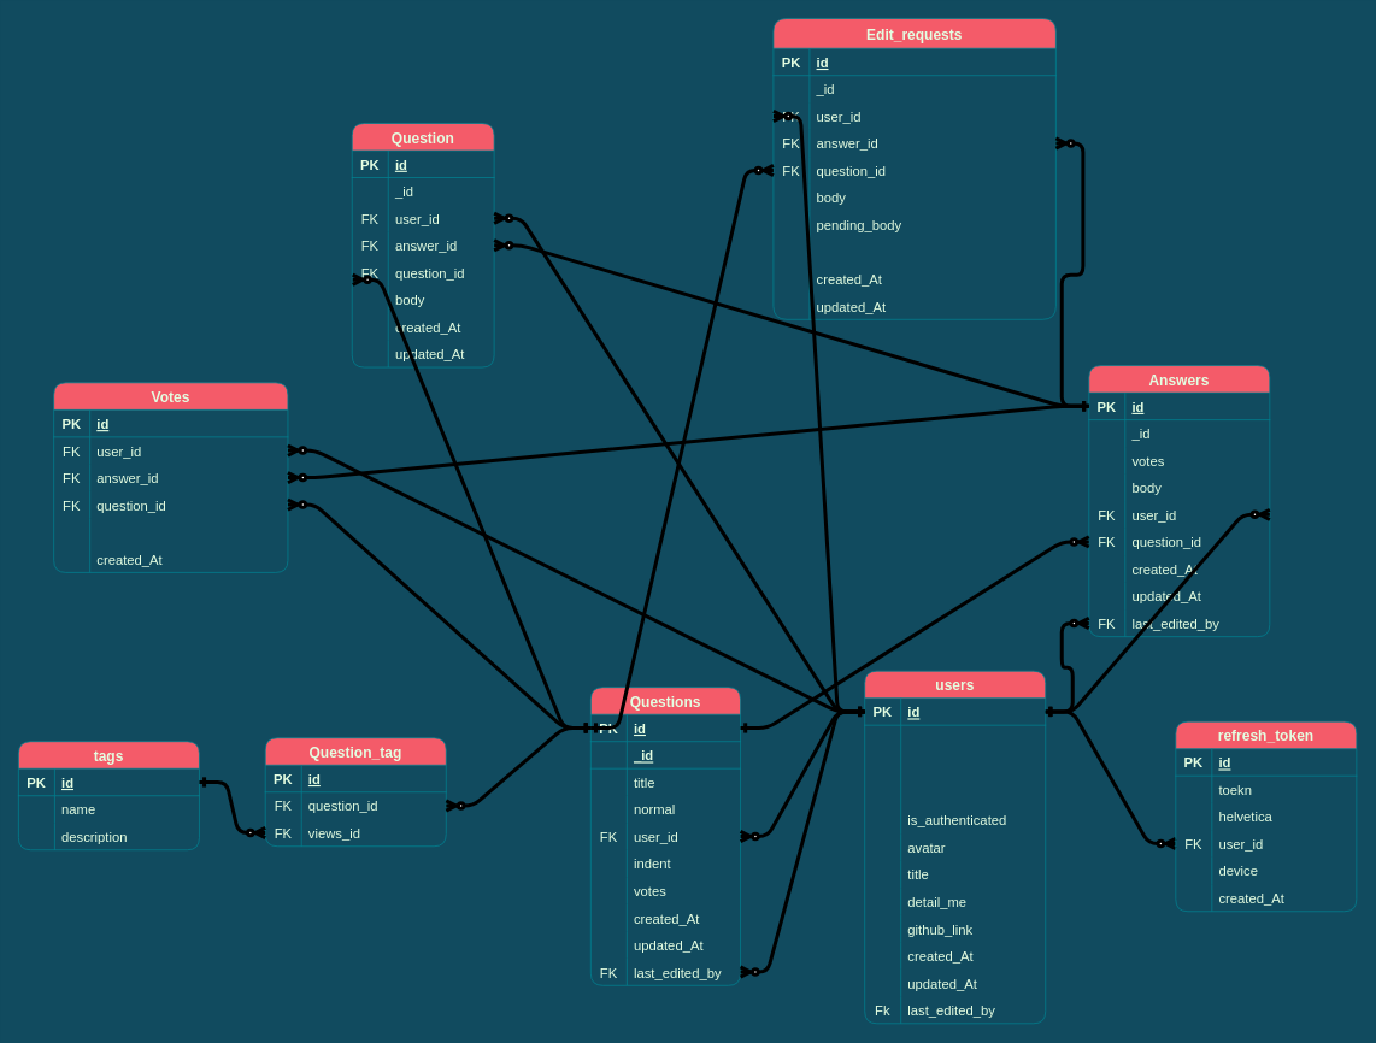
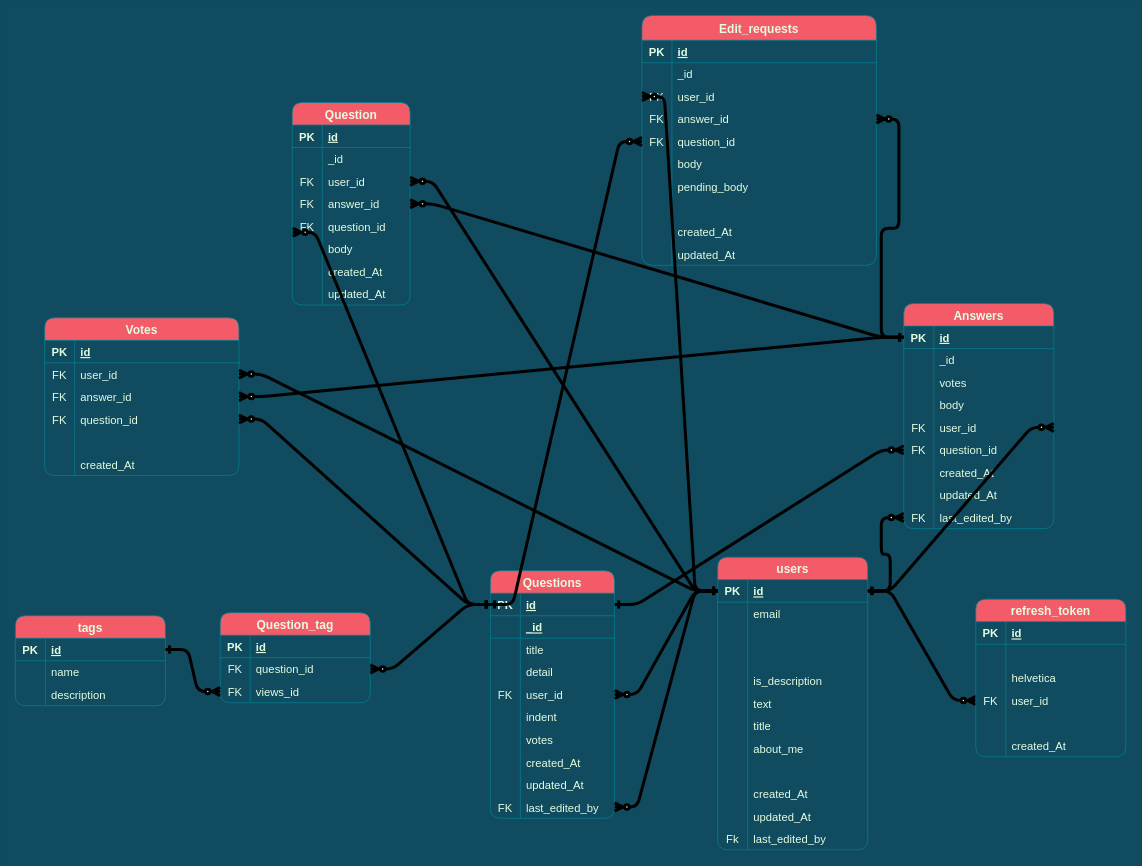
+ <mxCell id="9" value="email" style="shape=partialRectangle;overflow=hidden;connectable=0;fillColor=none;top=0;left=0;bottom=0;right=0;align=left;spacingLeft=6;fontSize=15;strokeColor=#028090;fontColor=#E4FDE1;" parent="7" vertex="1"><mxGeometry x="40" width="160" height="30" as="geometry"><mxRectangle width="160" height="30" as="alternateBounds" /></mxGeometry></mxCell>
- <mxCell id="113" value="toekn" style="shape=partialRectangle;overflow=hidden;connectable=0;fillColor=none;top=0;left=0;bottom=0;right=0;align=left;spacingLeft=6;fontSize=15;strokeColor=#028090;fontColor=#E4FDE1;" parent="111" vertex="1"><mxGeometry x="40" width="160" height="30" as="geometry"><mxRectangle width="160" height="30" as="alternateBounds" /></mxGeometry></mxCell>
- <mxCell id="70" value="normal" style="shape=partialRectangle;overflow=hidden;connectable=0;fillColor=none;top=0;left=0;bottom=0;right=0;align=left;spacingLeft=6;fontSize=15;strokeColor=#028090;fontColor=#E4FDE1;" parent="68" vertex="1"><mxGeometry x="40" width="125.552" height="30" as="geometry"><mxRectangle width="160" height="30" as="alternateBounds" /></mxGeometry></mxCell>
+ <mxCell id="70" value="detail" style="shape=partialRectangle;overflow=hidden;connectable=0;fillColor=none;top=0;left=0;bottom=0;right=0;align=left;spacingLeft=6;fontSize=15;strokeColor=#028090;fontColor=#E4FDE1;" parent="68" vertex="1"><mxGeometry x="40" width="125.552" height="30" as="geometry"><mxRectangle width="160" height="30" as="alternateBounds" /></mxGeometry></mxCell>
- <mxCell id="16" value="is_authenticated" style="shape=partialRectangle;overflow=hidden;connectable=0;fillColor=none;top=0;left=0;bottom=0;right=0;align=left;spacingLeft=6;fontSize=15;strokeColor=#028090;fontColor=#E4FDE1;" parent="14" vertex="1"><mxGeometry x="40" width="160" height="30" as="geometry"><mxRectangle width="160" height="30" as="alternateBounds" /></mxGeometry></mxCell>
+ <mxCell id="16" value="is_description" style="shape=partialRectangle;overflow=hidden;connectable=0;fillColor=none;top=0;left=0;bottom=0;right=0;align=left;spacingLeft=6;fontSize=15;strokeColor=#028090;fontColor=#E4FDE1;" parent="14" vertex="1"><mxGeometry x="40" width="160" height="30" as="geometry"><mxRectangle width="160" height="30" as="alternateBounds" /></mxGeometry></mxCell>
- <mxCell id="19" value="avatar" style="shape=partialRectangle;overflow=hidden;connectable=0;fillColor=none;top=0;left=0;bottom=0;right=0;align=left;spacingLeft=6;fontSize=15;strokeColor=#028090;fontColor=#E4FDE1;" parent="17" vertex="1"><mxGeometry x="40" width="160" height="30" as="geometry"><mxRectangle width="160" height="30" as="alternateBounds" /></mxGeometry></mxCell>
+ <mxCell id="19" value="text" style="shape=partialRectangle;overflow=hidden;connectable=0;fillColor=none;top=0;left=0;bottom=0;right=0;align=left;spacingLeft=6;fontSize=15;strokeColor=#028090;fontColor=#E4FDE1;" parent="17" vertex="1"><mxGeometry x="40" width="160" height="30" as="geometry"><mxRectangle width="160" height="30" as="alternateBounds" /></mxGeometry></mxCell>
- <mxCell id="122" value="device" style="shape=partialRectangle;overflow=hidden;connectable=0;fillColor=none;top=0;left=0;bottom=0;right=0;align=left;spacingLeft=6;fontSize=15;strokeColor=#028090;fontColor=#E4FDE1;" parent="120" vertex="1"><mxGeometry x="40" width="160" height="30" as="geometry"><mxRectangle width="160" height="30" as="alternateBounds" /></mxGeometry></mxCell>
- <mxCell id="25" value="detail_me" style="shape=partialRectangle;overflow=hidden;connectable=0;fillColor=none;top=0;left=0;bottom=0;right=0;align=left;spacingLeft=6;fontSize=15;strokeColor=#028090;fontColor=#E4FDE1;" parent="23" vertex="1"><mxGeometry x="40" width="160" height="30" as="geometry"><mxRectangle width="160" height="30" as="alternateBounds" /></mxGeometry></mxCell>
+ <mxCell id="25" value="about_me" style="shape=partialRectangle;overflow=hidden;connectable=0;fillColor=none;top=0;left=0;bottom=0;right=0;align=left;spacingLeft=6;fontSize=15;strokeColor=#028090;fontColor=#E4FDE1;" parent="23" vertex="1"><mxGeometry x="40" width="160" height="30" as="geometry"><mxRectangle width="160" height="30" as="alternateBounds" /></mxGeometry></mxCell>
- <mxCell id="28" value="github_link" style="shape=partialRectangle;overflow=hidden;connectable=0;fillColor=none;top=0;left=0;bottom=0;right=0;align=left;spacingLeft=6;fontSize=15;strokeColor=#028090;fontColor=#E4FDE1;" parent="26" vertex="1"><mxGeometry x="40" width="160" height="30" as="geometry"><mxRectangle width="160" height="30" as="alternateBounds" /></mxGeometry></mxCell>
